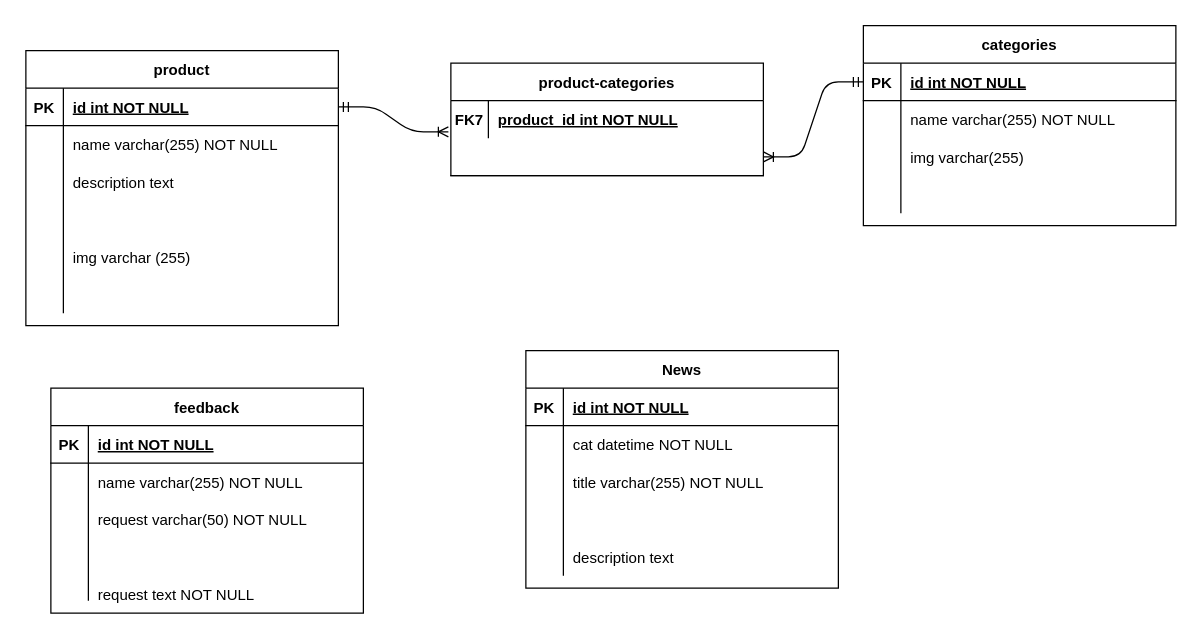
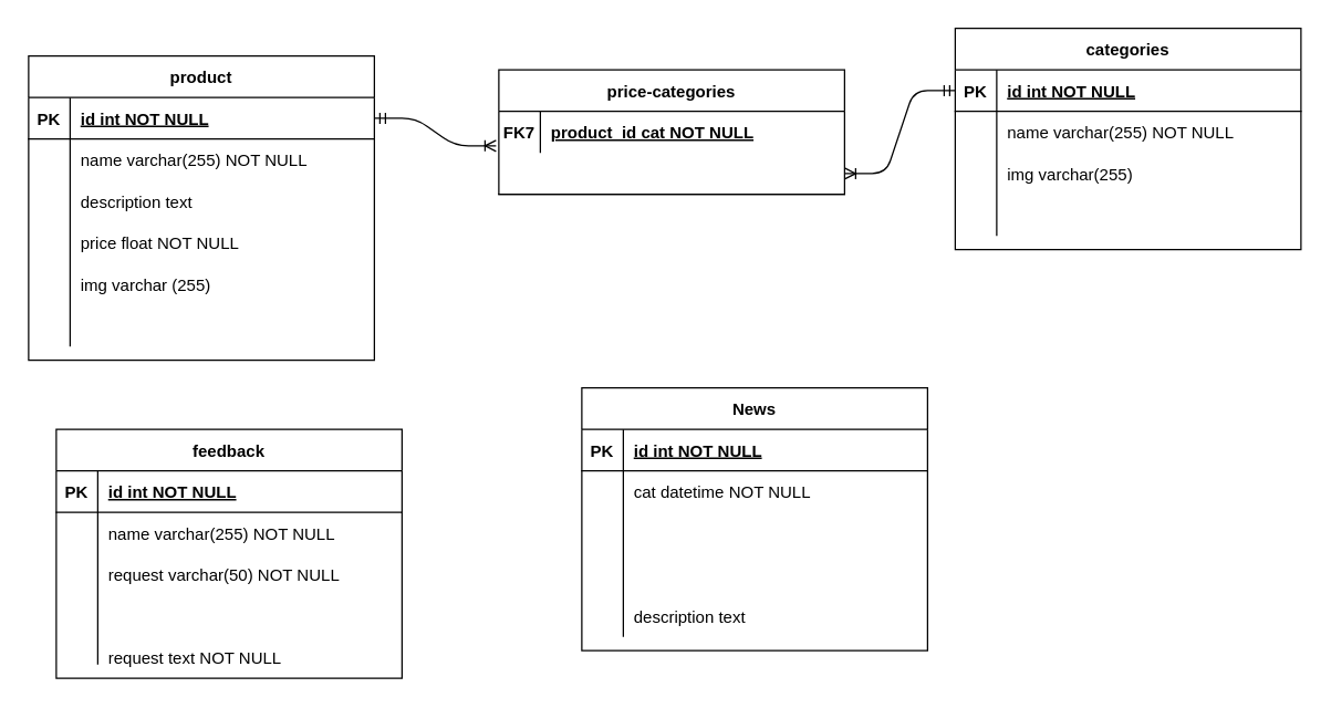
- <mxCell id="2" value="product-categories" style="shape=table;startSize=30;container=1;collapsible=1;childLayout=tableLayout;fixedRows=1;rowLines=0;fontStyle=1;align=center;resizeLast=1;" parent="1" vertex="1"><mxGeometry x="360" y="50" width="250" height="90" as="geometry"><mxRectangle x="120" y="120" width="90" height="30" as="alternateBounds" /></mxGeometry></mxCell>
+ <mxCell id="2" value="price-categories" style="shape=table;startSize=30;container=1;collapsible=1;childLayout=tableLayout;fixedRows=1;rowLines=0;fontStyle=1;align=center;resizeLast=1;" parent="1" vertex="1"><mxGeometry x="360" y="50" width="250" height="90" as="geometry"><mxRectangle x="120" y="120" width="90" height="30" as="alternateBounds" /></mxGeometry></mxCell>
- <mxCell id="5" value="product_id int NOT NULL" style="shape=partialRectangle;overflow=hidden;connectable=0;fillColor=none;top=0;left=0;bottom=0;right=0;align=left;spacingLeft=6;fontStyle=5" parent="3" vertex="1"><mxGeometry x="30" width="220" height="30" as="geometry" /></mxCell>
+ <mxCell id="5" value="product_id cat NOT NULL" style="shape=partialRectangle;overflow=hidden;connectable=0;fillColor=none;top=0;left=0;bottom=0;right=0;align=left;spacingLeft=6;fontStyle=5" parent="3" vertex="1"><mxGeometry x="30" width="220" height="30" as="geometry" /></mxCell>
+ <mxCell id="20" value="price float NOT NULL" style="shape=partialRectangle;overflow=hidden;connectable=0;fillColor=none;top=0;left=0;bottom=0;right=0;align=left;spacingLeft=6;" parent="18" vertex="1"><mxGeometry x="30" width="220" height="30" as="geometry" /></mxCell>
- <mxCell id="66" value="title varchar(255) NOT NULL" style="shape=partialRectangle;overflow=hidden;connectable=0;fillColor=none;top=0;left=0;bottom=0;right=0;align=left;spacingLeft=6;" parent="64" vertex="1"><mxGeometry x="30" width="220" height="30" as="geometry" /></mxCell>
